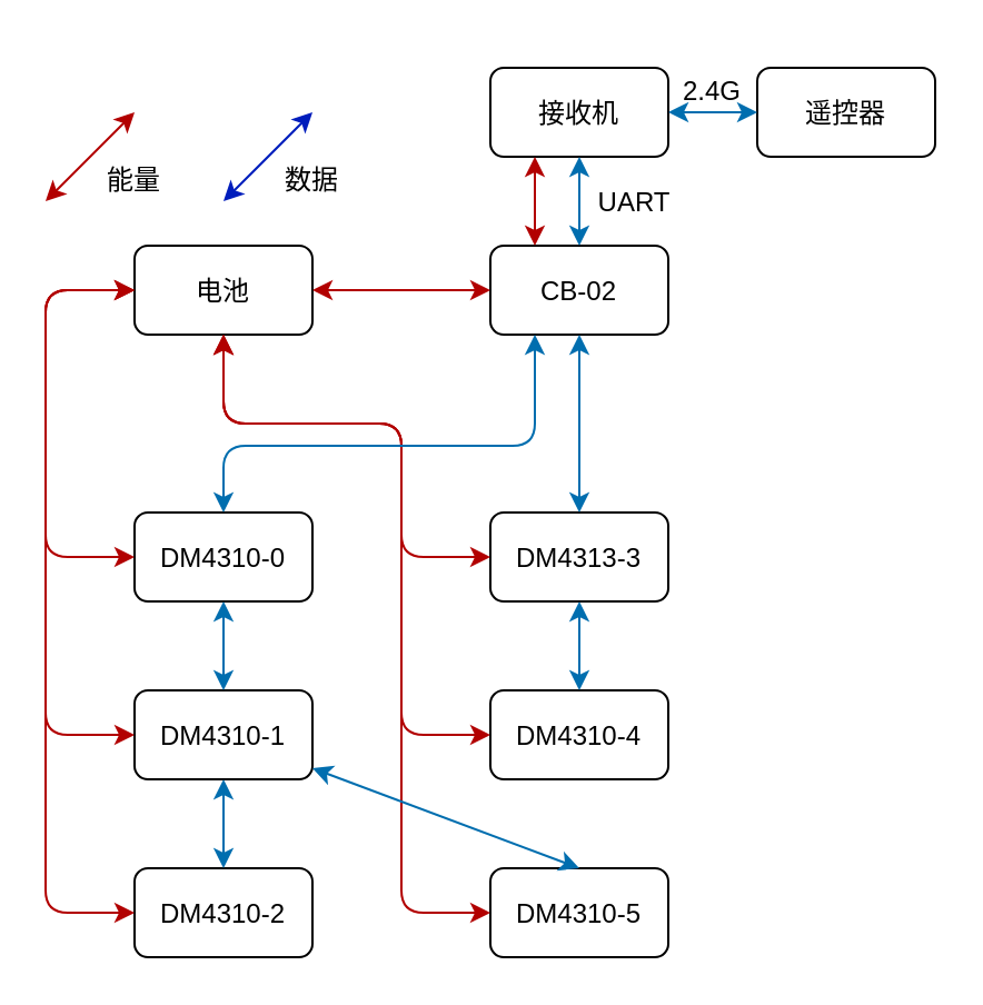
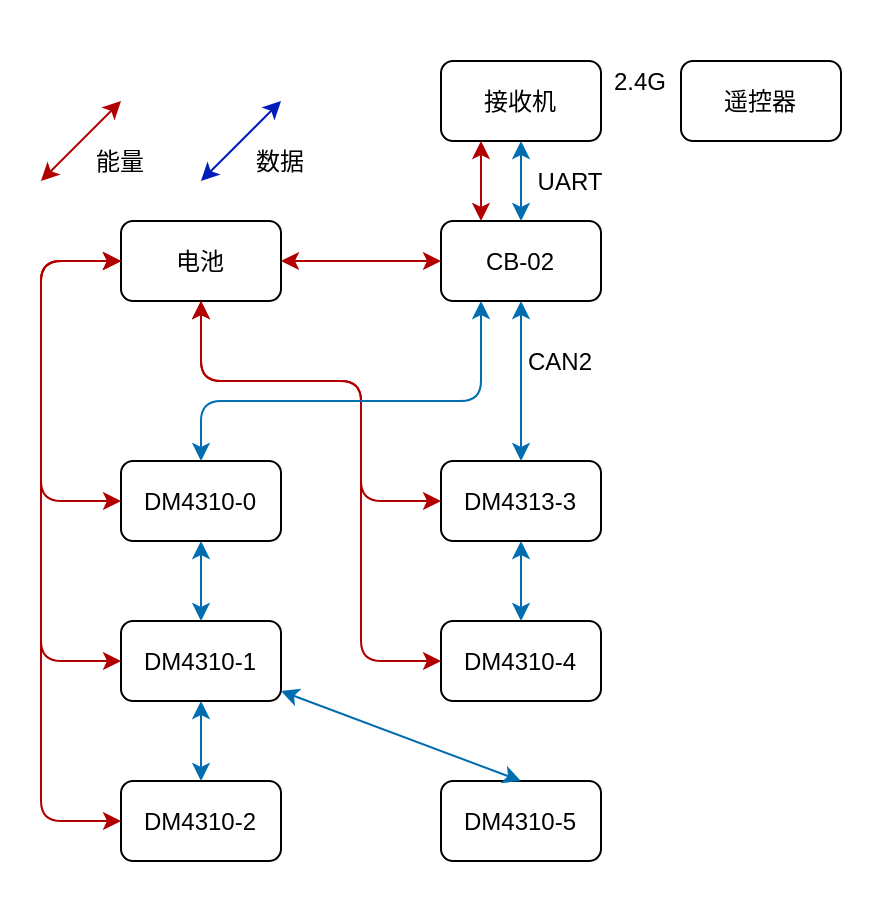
- <mxCell id="33" value="" style="endArrow=classic;startArrow=classic;exitX=0;exitY=0.5;exitDx=0;exitDy=0;fillColor=#1ba1e2;strokeColor=#006EAF;entryX=1;entryY=0.5;entryDx=0;entryDy=0;" edge="1" parent="1" source="31" target="4"><mxGeometry width="50" height="50" relative="1" as="geometry"><mxPoint x="319" y="120" as="sourcePoint" /><mxPoint x="319" y="80" as="targetPoint" /></mxGeometry></mxCell>
+ <mxCell id="29" value="CAN2" style="text;strokeColor=none;fillColor=none;align=center;verticalAlign=middle;rounded=0;" parent="1" vertex="1"><mxGeometry x="260" y="160" width="40" height="40" as="geometry" /></mxCell>
- <mxCell id="14" value="" style="endArrow=classic;startArrow=classic;entryX=0.5;entryY=1;entryDx=0;entryDy=0;exitX=0;exitY=0.5;exitDx=0;exitDy=0;fillColor=#e51400;strokeColor=#B20000;" parent="1" source="10" target="3" edge="1"><mxGeometry width="50" height="50" relative="1" as="geometry"><mxPoint x="130" y="260" as="sourcePoint" /><mxPoint x="180" y="210" as="targetPoint" /><Array as="points"><mxPoint x="180" y="410" /><mxPoint x="180" y="190" /><mxPoint x="100" y="190" /></Array></mxGeometry></mxCell>
